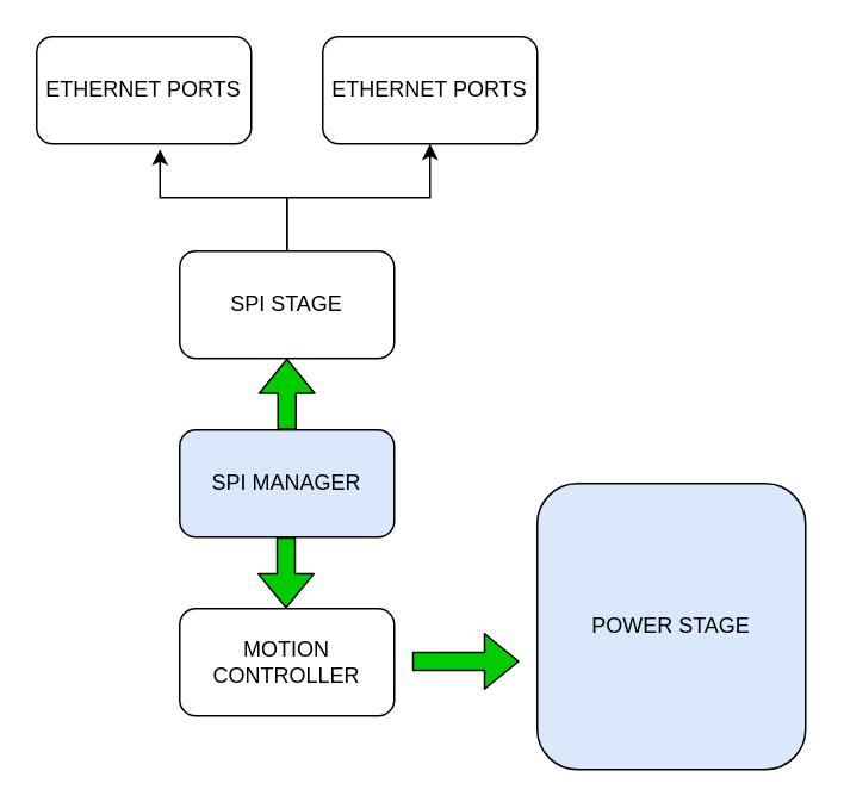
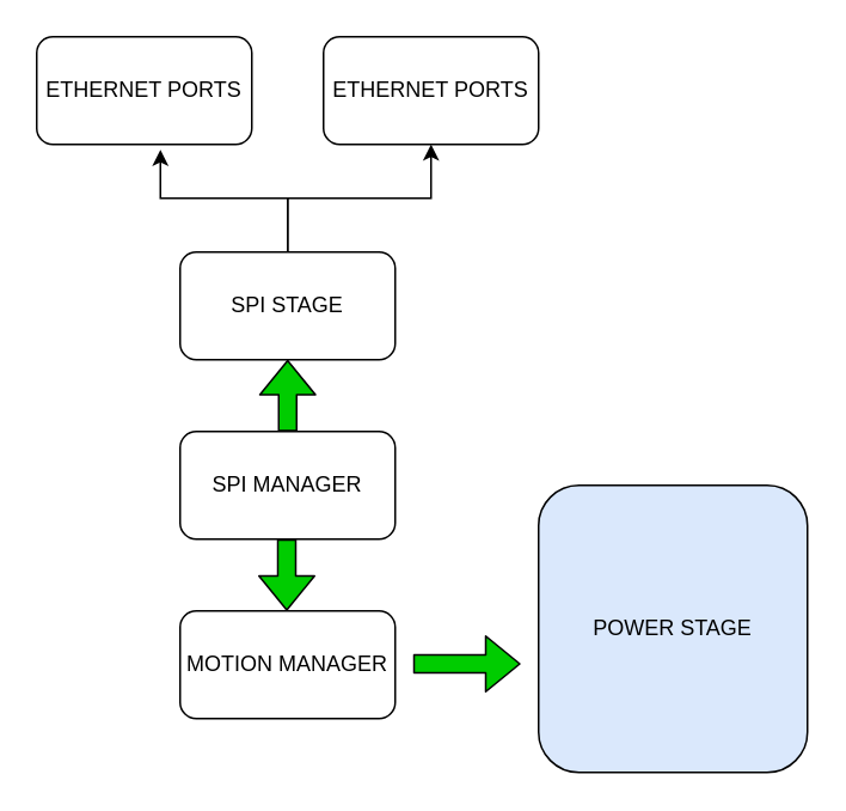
- <mxCell id="6" value="SPI MANAGER&lt;br&gt;" style="rounded=1;whiteSpace=wrap;html=1;fillColor=#dae8fc;" vertex="1" parent="1"><mxGeometry x="100" y="240" width="120" height="60" as="geometry" /></mxCell>
+ <mxCell id="6" value="SPI MANAGER&lt;br&gt;" style="rounded=1;whiteSpace=wrap;html=1;" vertex="1" parent="1"><mxGeometry x="100" y="240" width="120" height="60" as="geometry" /></mxCell>
- <mxCell id="8" value="MOTION CONTROLLER&lt;br&gt;" style="rounded=1;whiteSpace=wrap;html=1;" vertex="1" parent="1"><mxGeometry x="100" y="340" width="120" height="60" as="geometry" /></mxCell>
+ <mxCell id="8" value="MOTION MANAGER&lt;br&gt;" style="rounded=1;whiteSpace=wrap;html=1;" vertex="1" parent="1"><mxGeometry x="100" y="340" width="120" height="60" as="geometry" /></mxCell>
